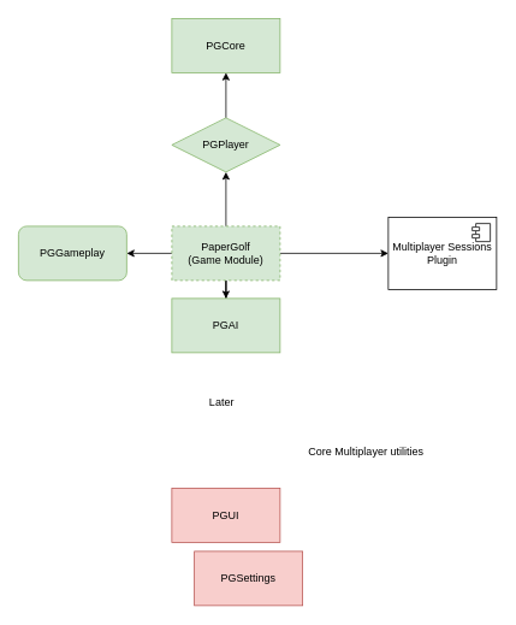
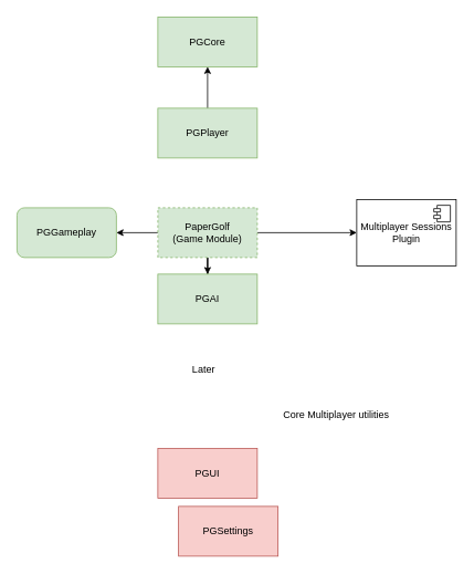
- <mxCell id="8" value="PGPlayer" style="rhombus;whiteSpace=wrap;html=1;fillColor=#d5e8d4;strokeColor=#82b366;" vertex="1" parent="1"><mxGeometry x="190" y="130" width="120" height="60" as="geometry" /></mxCell>
+ <mxCell id="8" value="PGPlayer" style="rounded=0;whiteSpace=wrap;html=1;fillColor=#d5e8d4;strokeColor=#82b366;" vertex="1" parent="1"><mxGeometry x="190" y="130" width="120" height="60" as="geometry" /></mxCell>
- <mxCell id="5" style="edgeStyle=orthogonalEdgeStyle;rounded=0;orthogonalLoop=1;jettySize=auto;html=1;exitX=0.5;exitY=0;exitDx=0;exitDy=0;entryX=0.5;entryY=1;entryDx=0;entryDy=0;" edge="1" parent="1" source="6" target="8"><mxGeometry relative="1" as="geometry" /></mxCell>
